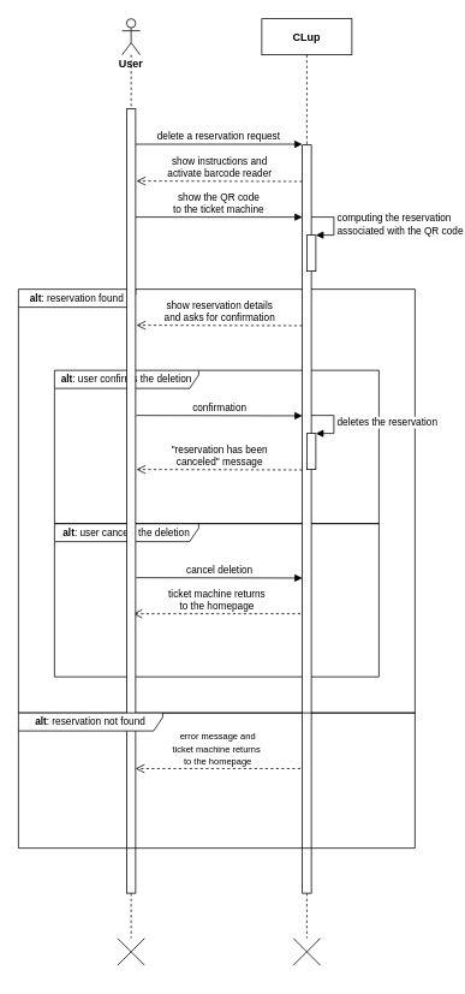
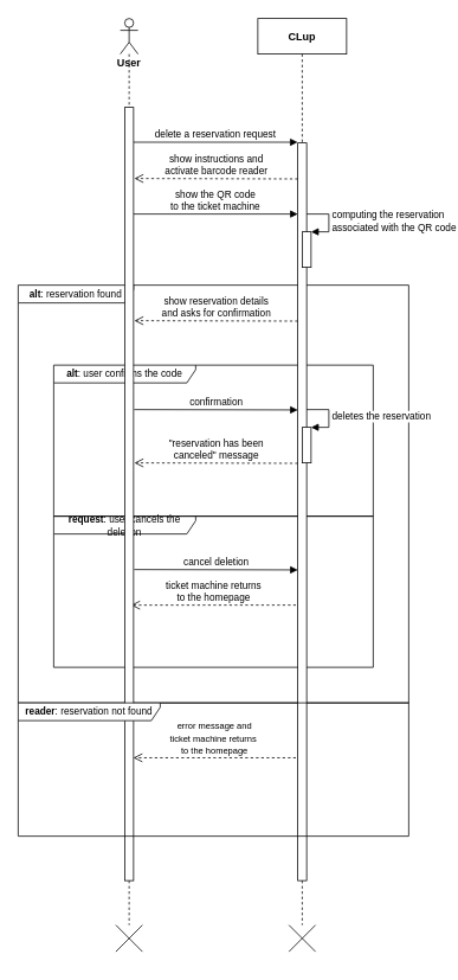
- <mxCell id="4" value="&lt;font style=&quot;font-size: 11px&quot;&gt;&lt;b&gt;alt&lt;/b&gt;: user confirms the deletion&lt;/font&gt;" style="shape=umlFrame;whiteSpace=wrap;html=1;width=160;height=20;" vertex="1" parent="1"><mxGeometry x="60" y="410" width="360" height="170" as="geometry" /></mxCell>
+ <mxCell id="4" value="&lt;font style=&quot;font-size: 11px&quot;&gt;&lt;b&gt;alt&lt;/b&gt;: user confirms the code&lt;/font&gt;" style="shape=umlFrame;whiteSpace=wrap;html=1;width=160;height=20;" vertex="1" parent="1"><mxGeometry x="60" y="410" width="360" height="170" as="geometry" /></mxCell>
- <mxCell id="3" value="&lt;font style=&quot;font-size: 11px&quot;&gt;&lt;b&gt;alt&lt;/b&gt;: user cancels the deletion&lt;/font&gt;" style="shape=umlFrame;whiteSpace=wrap;html=1;width=160;height=20;" vertex="1" parent="1"><mxGeometry x="60" y="580" width="360" height="170" as="geometry" /></mxCell>
+ <mxCell id="3" value="&lt;font style=&quot;font-size: 11px&quot;&gt;&lt;b&gt;request&lt;/b&gt;: user cancels the deletion&lt;/font&gt;" style="shape=umlFrame;whiteSpace=wrap;html=1;width=160;height=20;" vertex="1" parent="1"><mxGeometry x="60" y="580" width="360" height="170" as="geometry" /></mxCell>
- <mxCell id="23" value="&lt;font style=&quot;font-size: 11px&quot;&gt;&lt;b&gt;alt&lt;/b&gt;: reservation not found&lt;/font&gt;" style="shape=umlFrame;whiteSpace=wrap;html=1;width=160;height=20;" vertex="1" parent="1"><mxGeometry x="20" y="790" width="440" height="150" as="geometry" /></mxCell>
+ <mxCell id="23" value="&lt;font style=&quot;font-size: 11px&quot;&gt;&lt;b&gt;reader&lt;/b&gt;: reservation not found&lt;/font&gt;" style="shape=umlFrame;whiteSpace=wrap;html=1;width=160;height=20;" vertex="1" parent="1"><mxGeometry x="20" y="790" width="440" height="150" as="geometry" /></mxCell>
